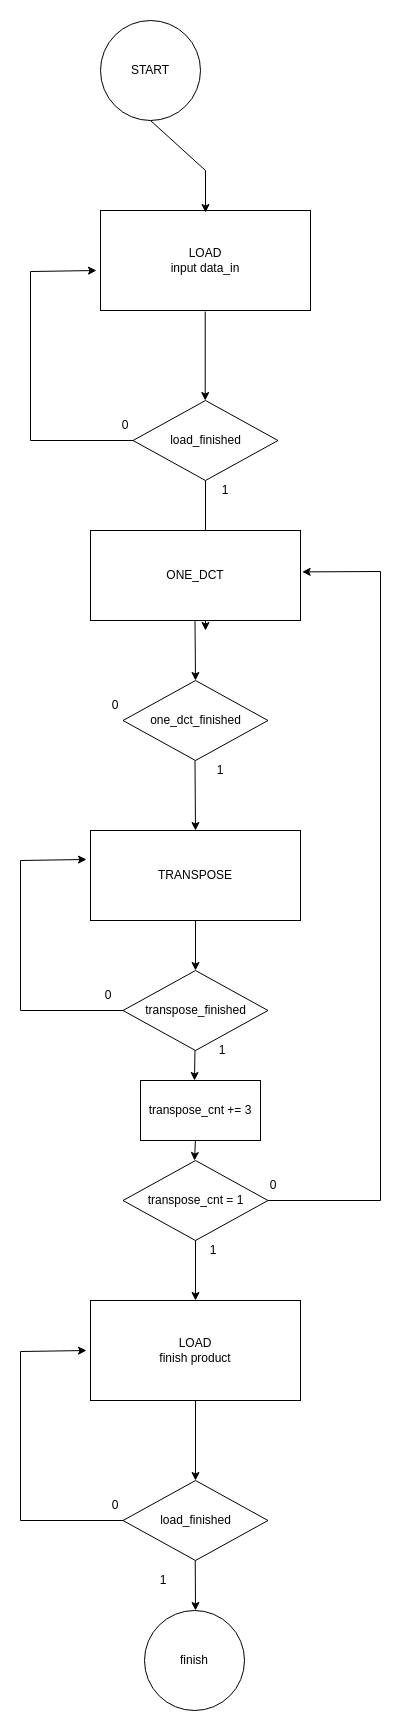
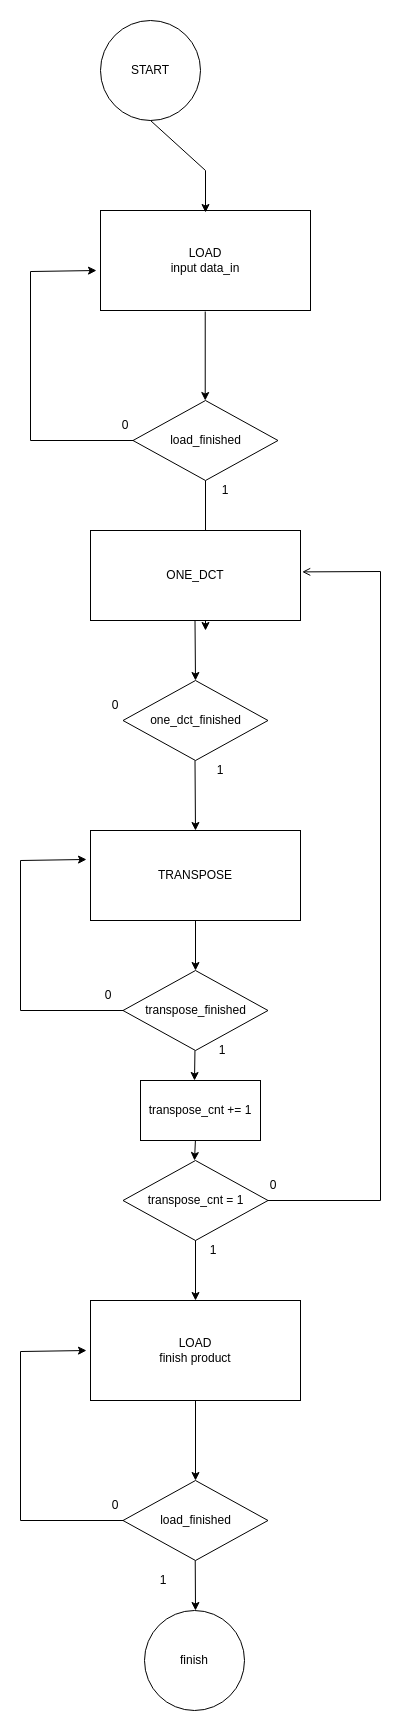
- <mxCell id="15" value="" style="endArrow=classic;html=1;rounded=0;exitX=1;exitY=0.5;exitDx=0;exitDy=0;entryX=1.008;entryY=0.46;entryDx=0;entryDy=0;entryPerimeter=0;" parent="1" source="14" target="6" edge="1"><mxGeometry width="50" height="50" relative="1" as="geometry"><mxPoint x="210" y="820" as="sourcePoint" /><mxPoint x="380" y="650" as="targetPoint" /><Array as="points"><mxPoint x="380" y="1200" /><mxPoint x="380" y="571" /></Array></mxGeometry></mxCell>
+ <mxCell id="15" value="" style="endArrow=open;html=1;rounded=0;exitX=1;exitY=0.5;exitDx=0;exitDy=0;entryX=1.008;entryY=0.46;entryDx=0;entryDy=0;entryPerimeter=0;" parent="1" source="14" target="6" edge="1"><mxGeometry width="50" height="50" relative="1" as="geometry"><mxPoint x="210" y="820" as="sourcePoint" /><mxPoint x="380" y="650" as="targetPoint" /><Array as="points"><mxPoint x="380" y="1200" /><mxPoint x="380" y="571" /></Array></mxGeometry></mxCell>
- <mxCell id="28" value="transpose_cnt += 3" style="rounded=0;whiteSpace=wrap;html=1;" parent="1" vertex="1"><mxGeometry x="140" y="1080" width="120" height="60" as="geometry" /></mxCell>
+ <mxCell id="28" value="transpose_cnt += 1" style="rounded=0;whiteSpace=wrap;html=1;" parent="1" vertex="1"><mxGeometry x="140" y="1080" width="120" height="60" as="geometry" /></mxCell>
